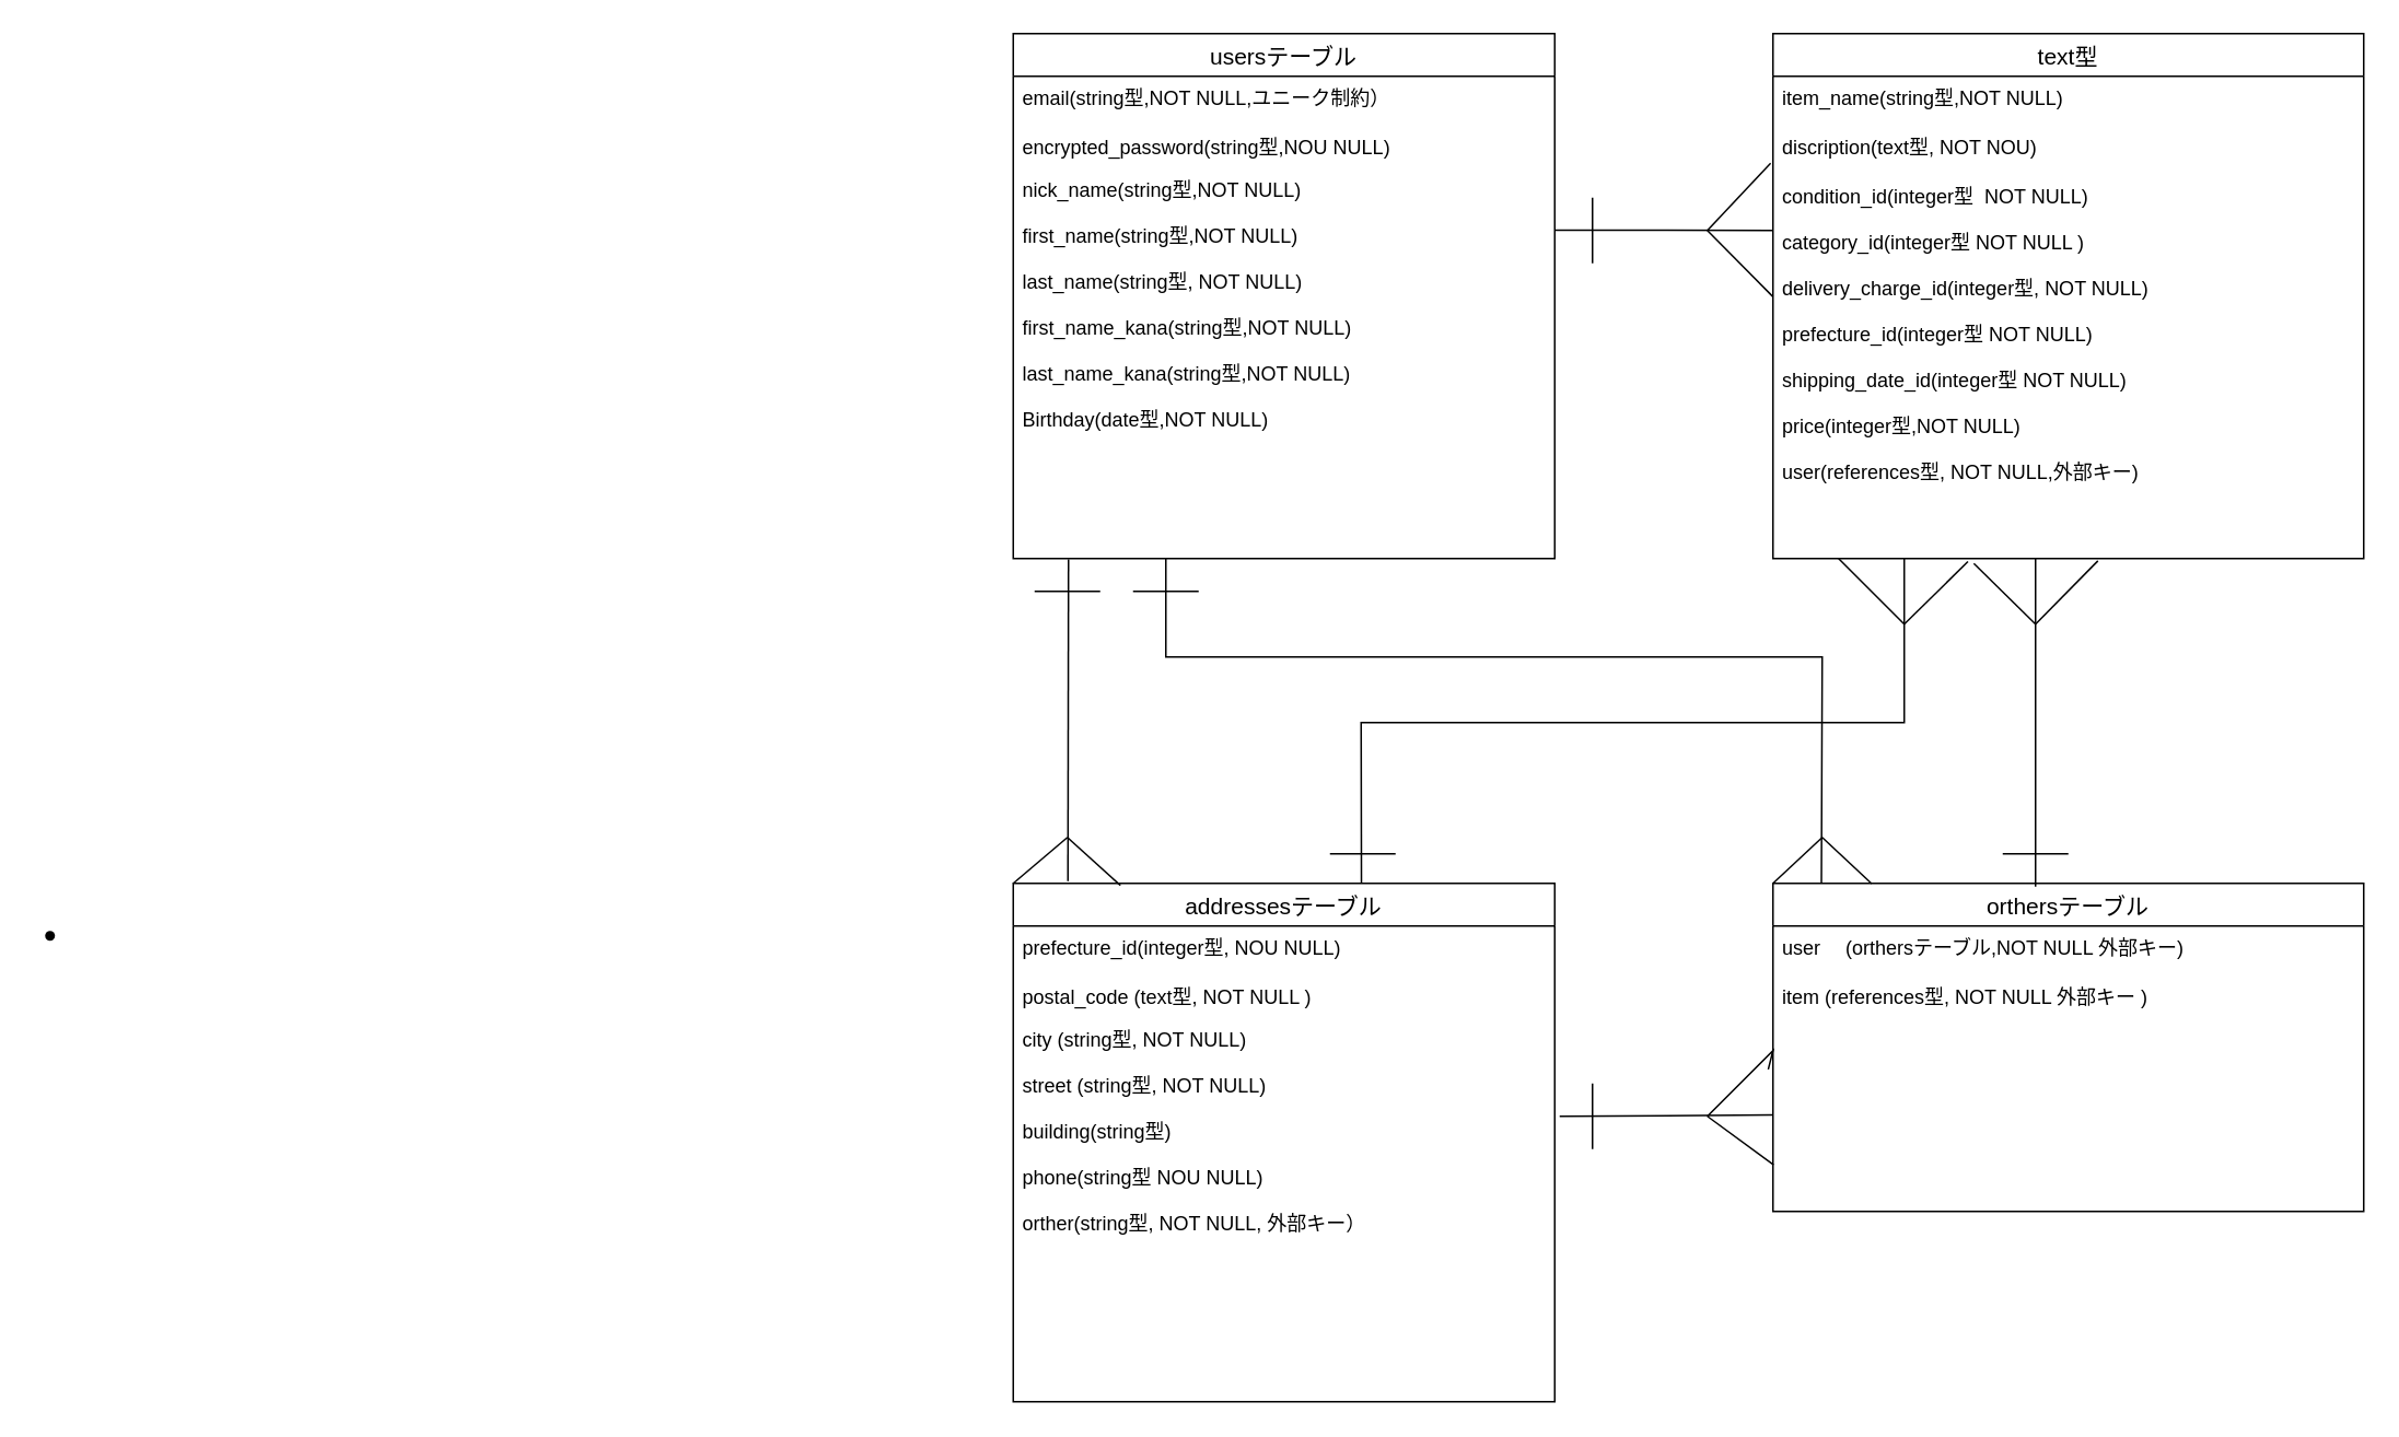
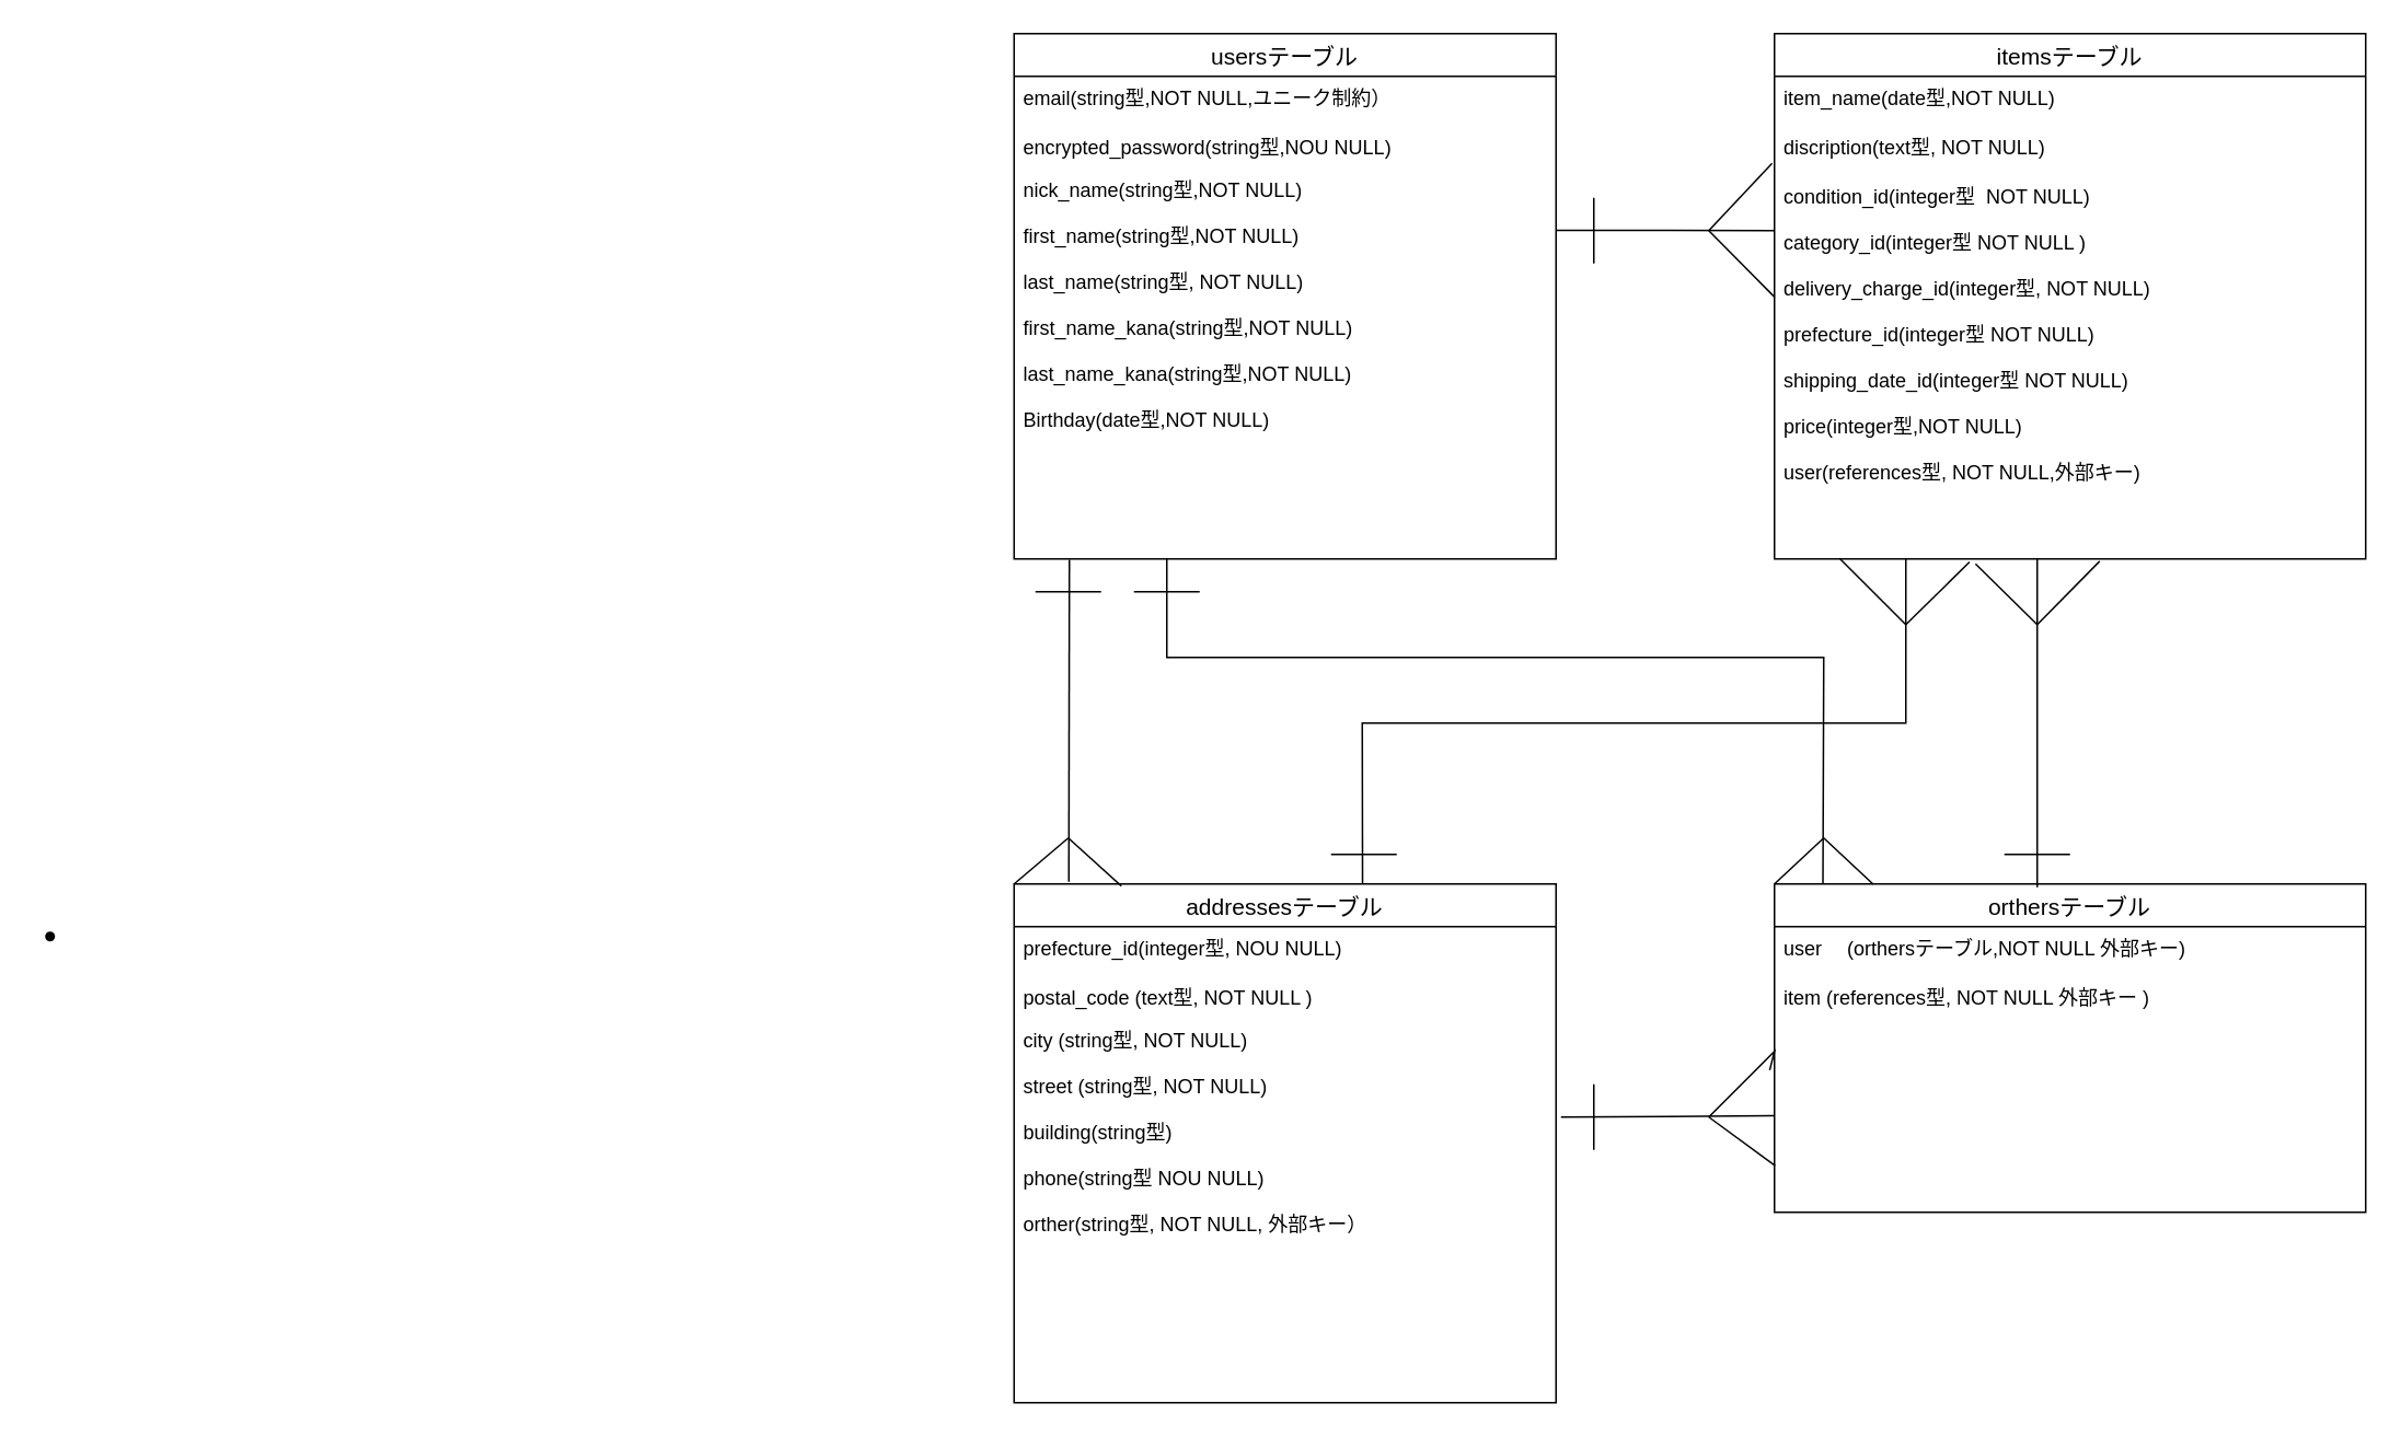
- <mxCell id="2" value="text型" style="swimlane;fontStyle=0;childLayout=stackLayout;horizontal=1;startSize=26;horizontalStack=0;resizeParent=1;resizeParentMax=0;resizeLast=0;collapsible=1;marginBottom=0;align=center;fontSize=14;" parent="1" vertex="1"><mxGeometry x="1080" y="20" width="360" height="320" as="geometry" /></mxCell>
+ <mxCell id="2" value="itemsテーブル" style="swimlane;fontStyle=0;childLayout=stackLayout;horizontal=1;startSize=26;horizontalStack=0;resizeParent=1;resizeParentMax=0;resizeLast=0;collapsible=1;marginBottom=0;align=center;fontSize=14;" parent="1" vertex="1"><mxGeometry x="1080" y="20" width="360" height="320" as="geometry" /></mxCell>
- <mxCell id="3" value="item_name(string型,NOT NULL)" style="text;strokeColor=none;fillColor=none;spacingLeft=4;spacingRight=4;overflow=hidden;rotatable=0;points=[[0,0.5],[1,0.5]];portConstraint=eastwest;fontSize=12;" parent="2" vertex="1"><mxGeometry y="26" width="360" height="30" as="geometry" /></mxCell>
+ <mxCell id="3" value="item_name(date型,NOT NULL)" style="text;strokeColor=none;fillColor=none;spacingLeft=4;spacingRight=4;overflow=hidden;rotatable=0;points=[[0,0.5],[1,0.5]];portConstraint=eastwest;fontSize=12;" parent="2" vertex="1"><mxGeometry y="26" width="360" height="30" as="geometry" /></mxCell>
- <mxCell id="4" value="discription(text型, NOT NOU)&#10;" style="text;strokeColor=none;fillColor=none;spacingLeft=4;spacingRight=4;overflow=hidden;rotatable=0;points=[[0,0.5],[1,0.5]];portConstraint=eastwest;fontSize=12;" parent="2" vertex="1"><mxGeometry y="56" width="360" height="30" as="geometry" /></mxCell>
+ <mxCell id="4" value="discription(text型, NOT NULL)&#10;" style="text;strokeColor=none;fillColor=none;spacingLeft=4;spacingRight=4;overflow=hidden;rotatable=0;points=[[0,0.5],[1,0.5]];portConstraint=eastwest;fontSize=12;" parent="2" vertex="1"><mxGeometry y="56" width="360" height="30" as="geometry" /></mxCell>
